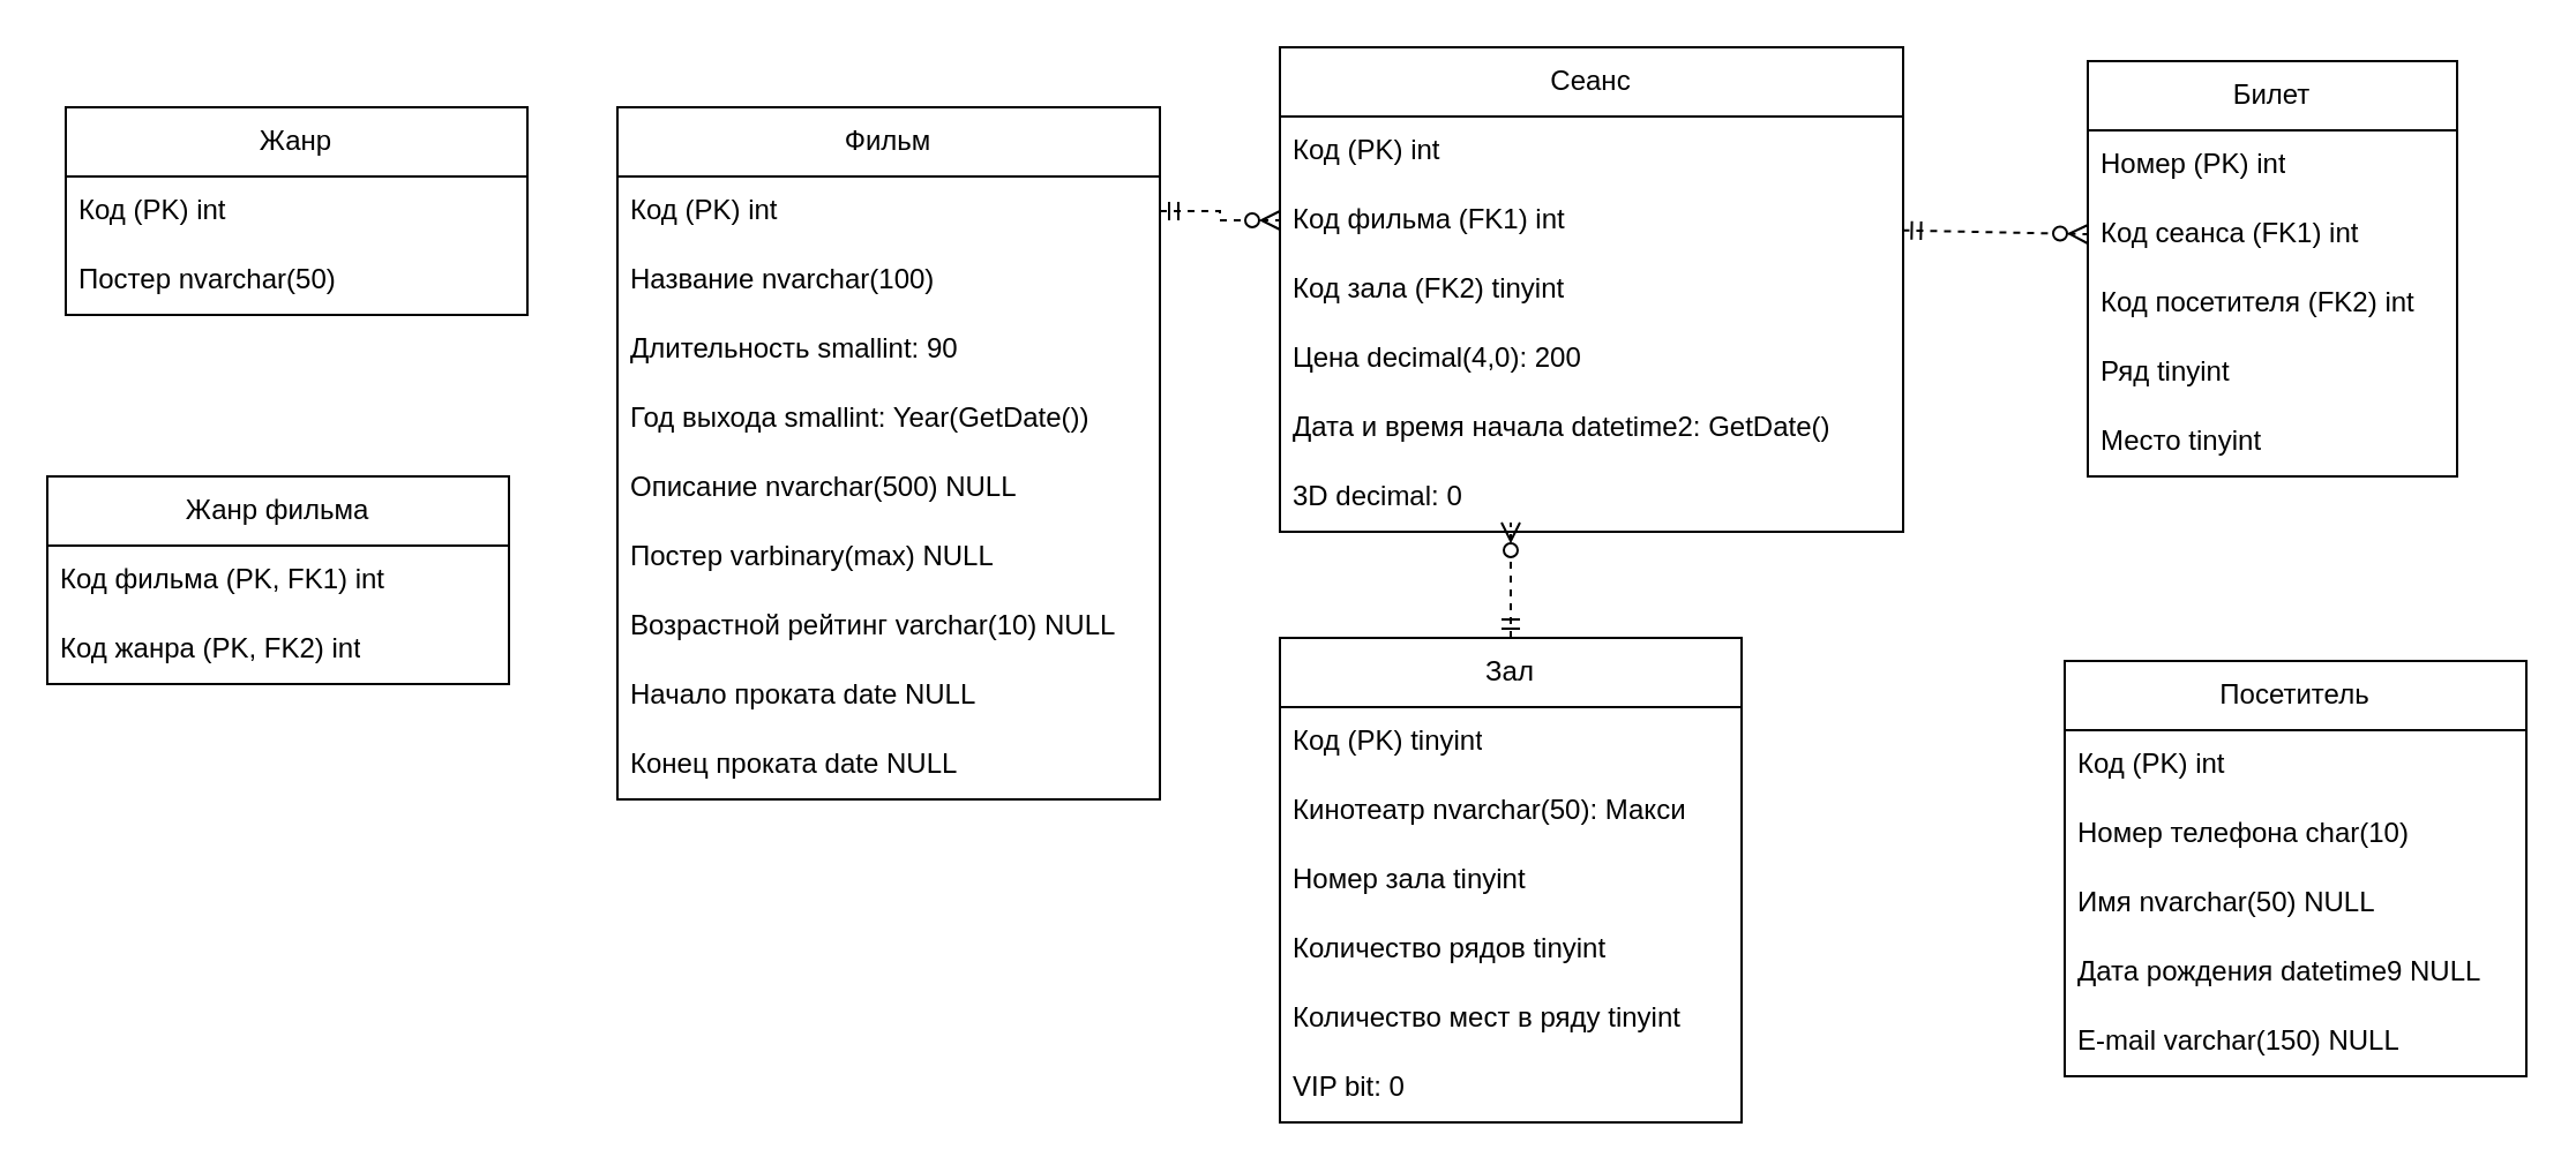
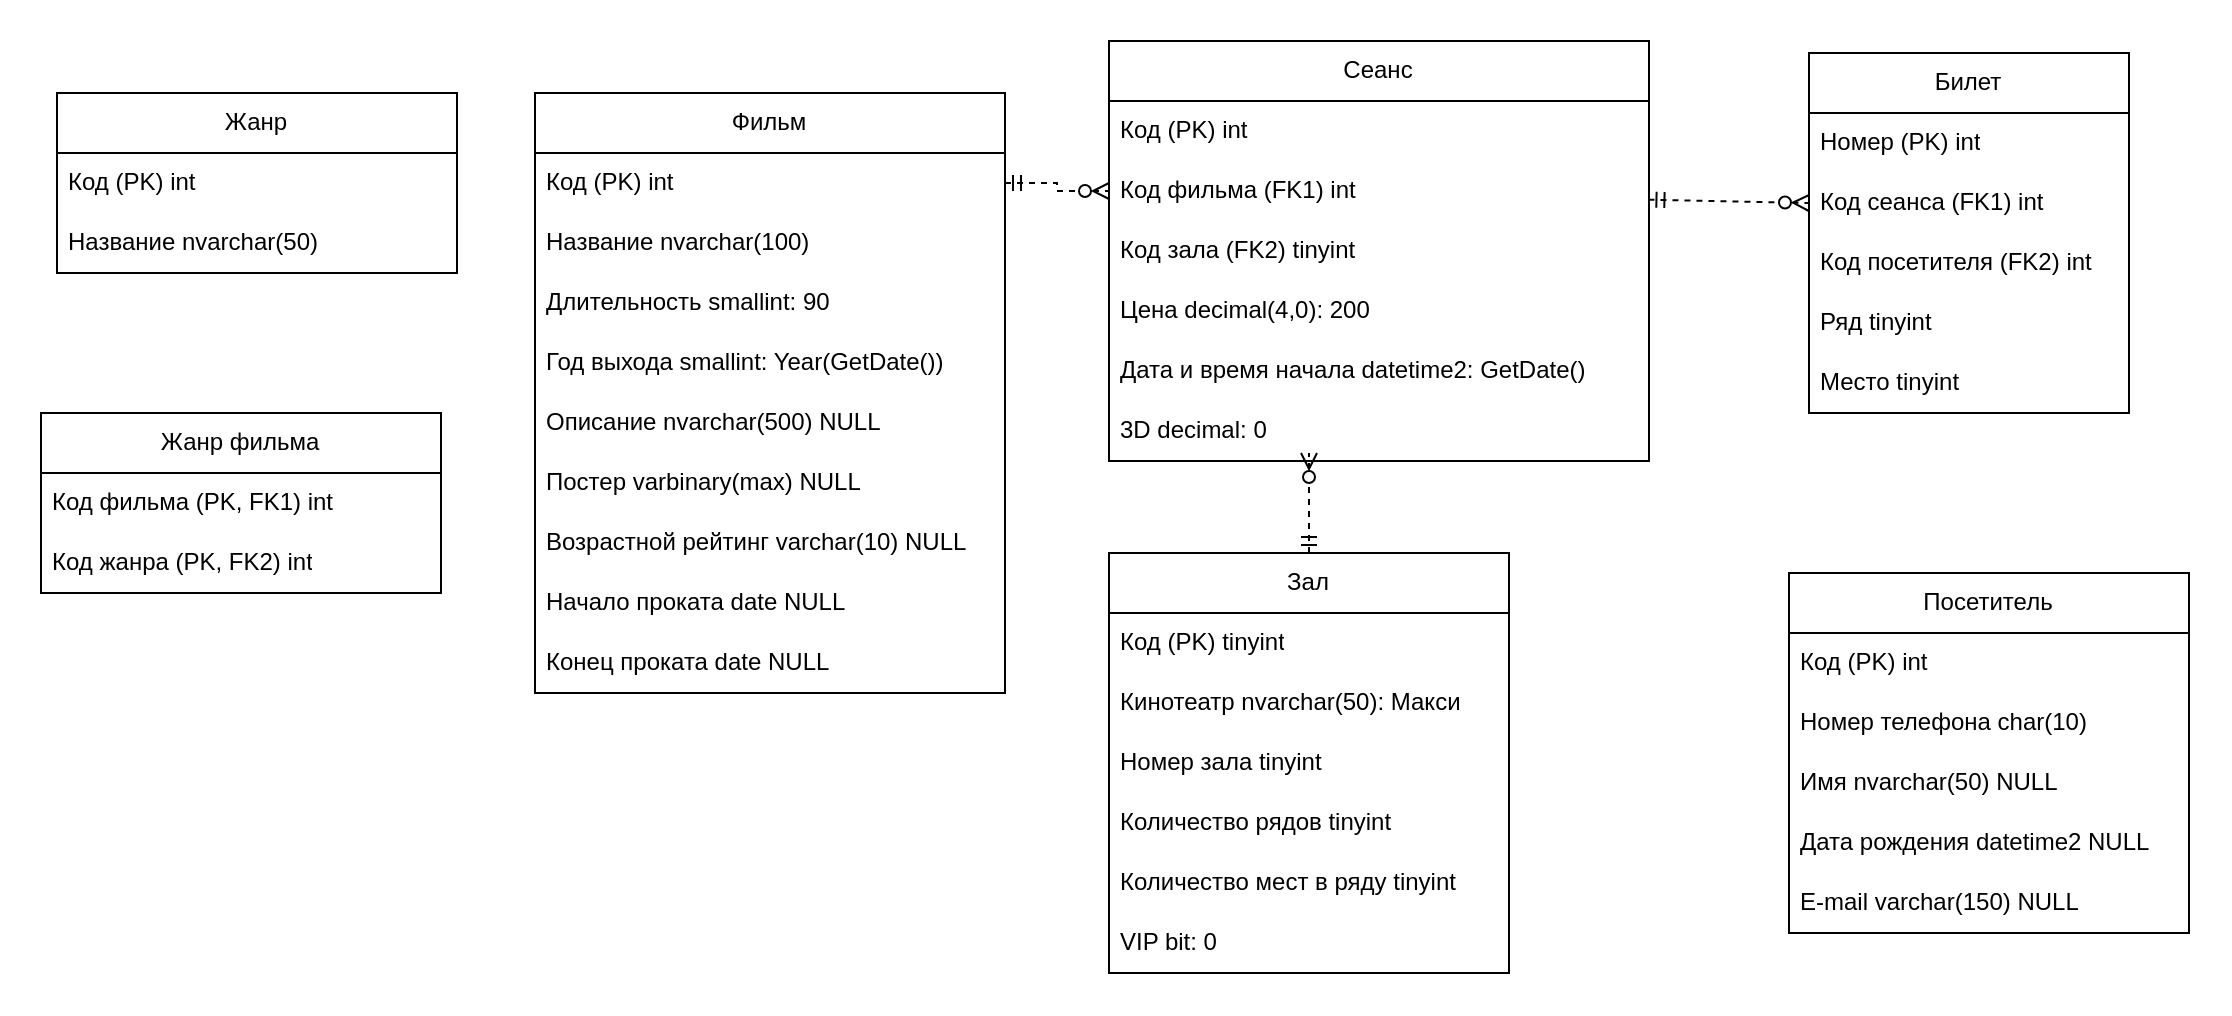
- <mxCell id="43" value="Постер nvarchar(50)" style="text;strokeColor=none;fillColor=none;align=left;verticalAlign=middle;spacingLeft=4;spacingRight=4;overflow=hidden;points=[[0,0.5],[1,0.5]];portConstraint=eastwest;rotatable=0;whiteSpace=wrap;html=1;" parent="41" vertex="1"><mxGeometry y="60" width="200" height="30" as="geometry" /></mxCell>
+ <mxCell id="43" value="Название nvarchar(50)" style="text;strokeColor=none;fillColor=none;align=left;verticalAlign=middle;spacingLeft=4;spacingRight=4;overflow=hidden;points=[[0,0.5],[1,0.5]];portConstraint=eastwest;rotatable=0;whiteSpace=wrap;html=1;" parent="41" vertex="1"><mxGeometry y="60" width="200" height="30" as="geometry" /></mxCell>
- <mxCell id="36" value="Дата рождения datetime9 NULL" style="text;strokeColor=none;fillColor=none;align=left;verticalAlign=middle;spacingLeft=4;spacingRight=4;overflow=hidden;points=[[0,0.5],[1,0.5]];portConstraint=eastwest;rotatable=0;whiteSpace=wrap;html=1;" parent="32" vertex="1"><mxGeometry y="120" width="200" height="30" as="geometry" /></mxCell>
+ <mxCell id="36" value="Дата рождения datetime2 NULL" style="text;strokeColor=none;fillColor=none;align=left;verticalAlign=middle;spacingLeft=4;spacingRight=4;overflow=hidden;points=[[0,0.5],[1,0.5]];portConstraint=eastwest;rotatable=0;whiteSpace=wrap;html=1;" parent="32" vertex="1"><mxGeometry y="120" width="200" height="30" as="geometry" /></mxCell>
